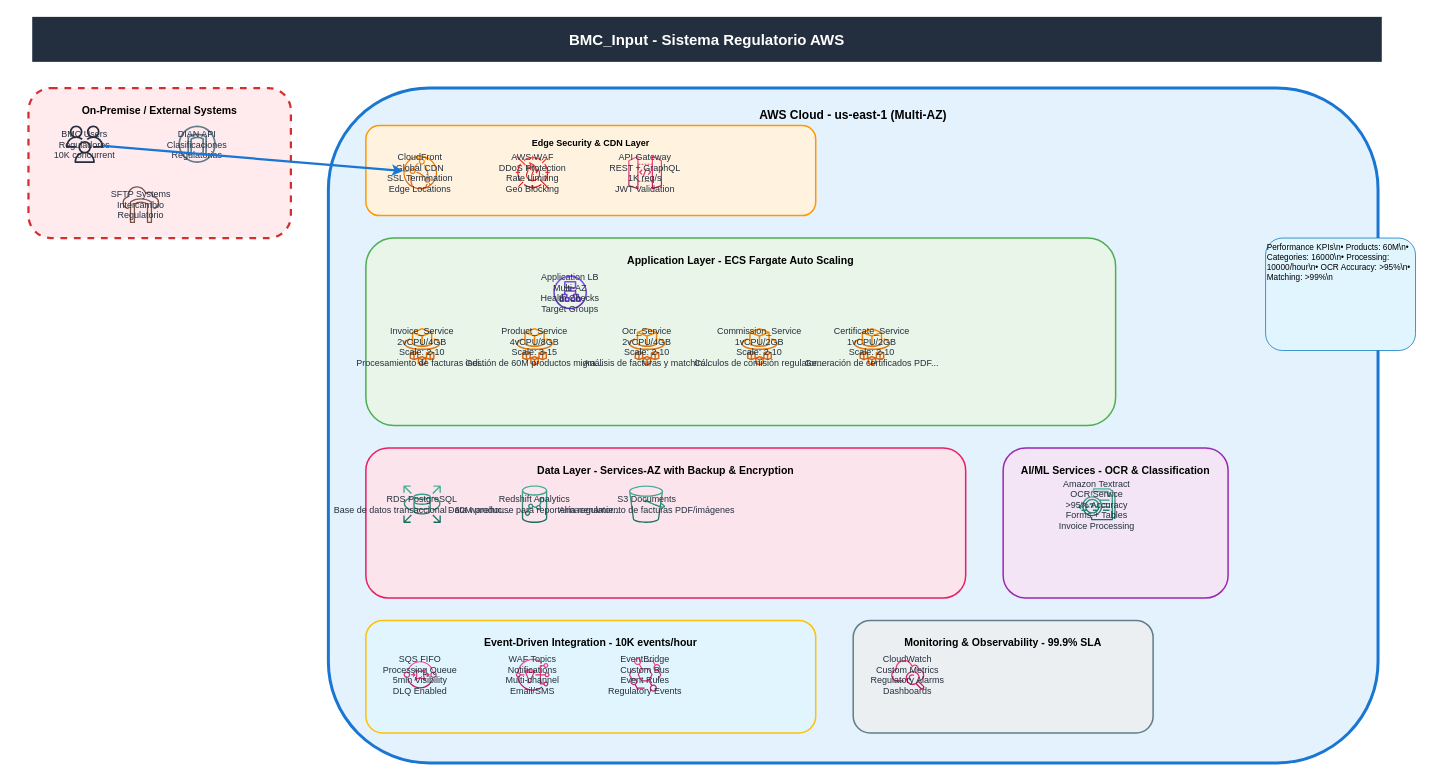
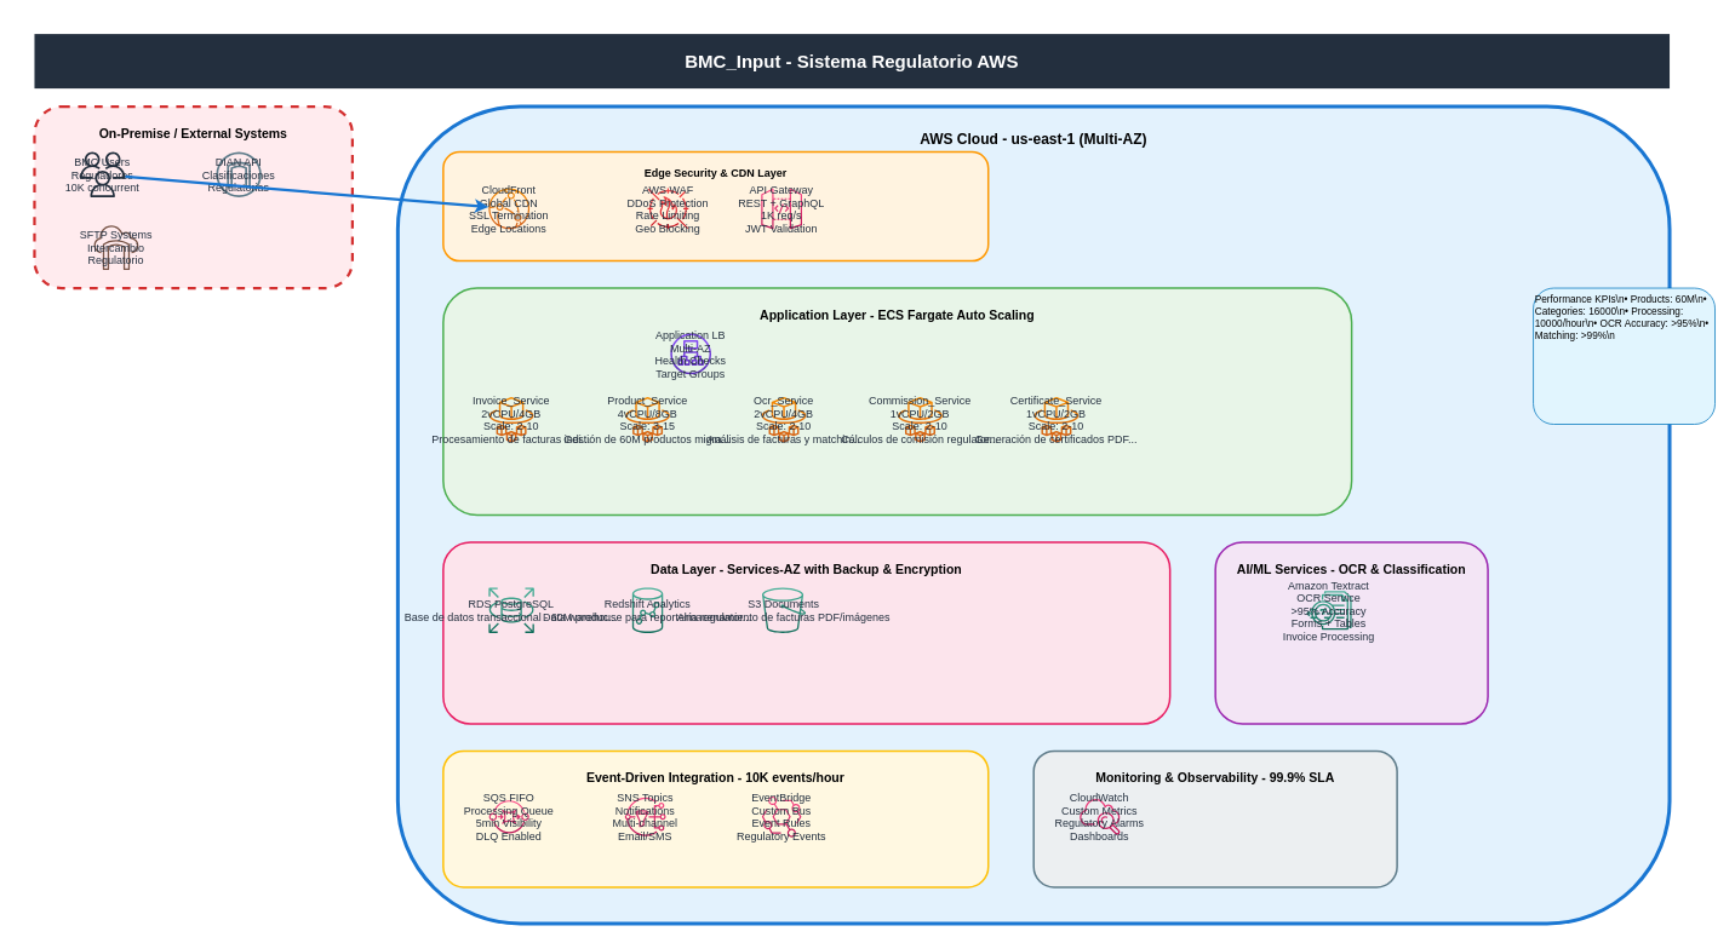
- <mxCell id="2" value="BMC_Input - Sistema Regulatorio AWS" style="rounded=0;whiteSpace=wrap;html=1;fillColor=#232F3E;strokeColor=none;fontColor=#FFFFFF;fontSize=20;fontStyle=1;align=center;" vertex="1" parent="1"><mxGeometry x="25" y="5" width="1800" height="60" as="geometry" /></mxCell>
+ <mxCell id="2" value="BMC_Input - Sistema Regulatorio AWS" style="rounded=0;whiteSpace=wrap;html=1;fillColor=#232F3E;strokeColor=none;fontColor=#FFFFFF;fontSize=20;fontStyle=1;align=center;" vertex="1" parent="1"><mxGeometry x="20" y="20" width="1800" height="60" as="geometry" /></mxCell>
- <mxCell id="10" value="AWS WAF&#10;DDoS Protection&#10;Rate Limiting&#10;Geo Blocking" style="sketch=0;outlineConnect=0;fontColor=#232F3E;gradientColor=#F54749;gradientDirection=north;fillColor=#C7131F;strokeColor=#ffffff;shape=mxgraph.aws4.waf;" vertex="1" parent="1"><mxGeometry x="670" y="190" width="45" height="45" as="geometry" /></mxCell>
+ <mxCell id="10" value="AWS WAF&#10;DDoS Protection&#10;Rate Limiting&#10;Geo Blocking" style="sketch=0;outlineConnect=0;fontColor=#232F3E;gradientColor=#F54749;gradientDirection=north;fillColor=#C7131F;strokeColor=#ffffff;shape=mxgraph.aws4.waf;" vertex="1" parent="1"><mxGeometry x="695" y="190" width="45" height="45" as="geometry" /></mxCell>
- <mxCell id="6" value="SFTP Systems&#10;Intercambio&#10;Regulatorio" style="sketch=0;outlineConnect=0;fontColor=#232F3E;gradientColor=none;fillColor=#795548;strokeColor=none;shape=mxgraph.aws4.storage_gateway;" vertex="1" parent="1"><mxGeometry x="145" y="230" width="50" height="50" as="geometry" /></mxCell>
+ <mxCell id="6" value="SFTP Systems&#10;Intercambio&#10;Regulatorio" style="sketch=0;outlineConnect=0;fontColor=#232F3E;gradientColor=none;fillColor=#795548;strokeColor=none;shape=mxgraph.aws4.storage_gateway;" vertex="1" parent="1"><mxGeometry x="85" y="230" width="50" height="50" as="geometry" /></mxCell>
- <mxCell id="27" value="WAF Topics&#10;Notifications&#10;Multi-channel&#10;Email/SMS" style="sketch=0;outlineConnect=0;fontColor=#232F3E;gradientColor=#FF4F8B;gradientDirection=north;fillColor=#BC1356;strokeColor=#ffffff;shape=mxgraph.aws4.sns;" vertex="1" parent="1"><mxGeometry x="670" y="860" width="45" height="45" as="geometry" /></mxCell>
+ <mxCell id="27" value="SNS Topics&#10;Notifications&#10;Multi-channel&#10;Email/SMS" style="sketch=0;outlineConnect=0;fontColor=#232F3E;gradientColor=#FF4F8B;gradientDirection=north;fillColor=#BC1356;strokeColor=#ffffff;shape=mxgraph.aws4.sns;" vertex="1" parent="1"><mxGeometry x="670" y="860" width="45" height="45" as="geometry" /></mxCell>
- <mxCell id="25" value="Event-Driven Integration - 10K events/hour" style="rounded=1;whiteSpace=wrap;html=1;fillColor=#e1f5fe;strokeColor=#FFC107;strokeWidth=2;fontSize=14;fontStyle=1;verticalAlign=top;spacingTop=15;" vertex="1" parent="1"><mxGeometry x="470" y="810" width="600" height="150" as="geometry" /></mxCell>
+ <mxCell id="25" value="Event-Driven Integration - 10K events/hour" style="rounded=1;whiteSpace=wrap;html=1;fillColor=#FFF8E1;strokeColor=#FFC107;strokeWidth=2;fontSize=14;fontStyle=1;verticalAlign=top;spacingTop=15;" vertex="1" parent="1"><mxGeometry x="470" y="810" width="600" height="150" as="geometry" /></mxCell>
